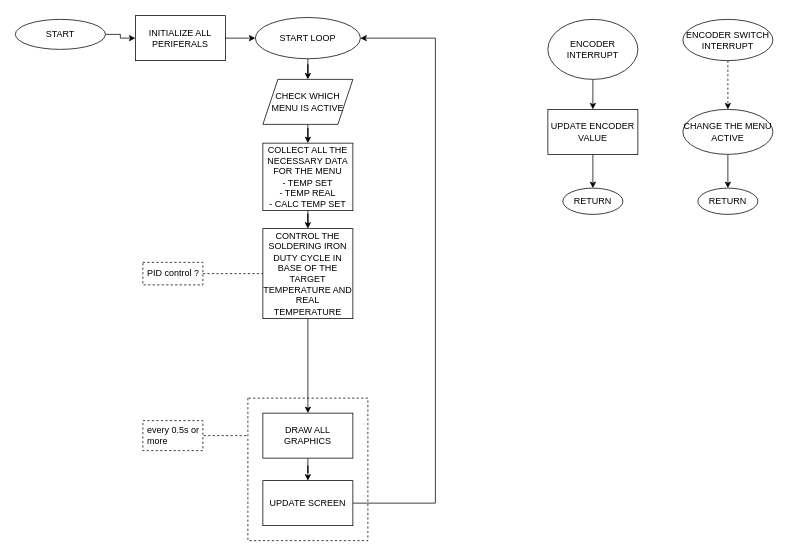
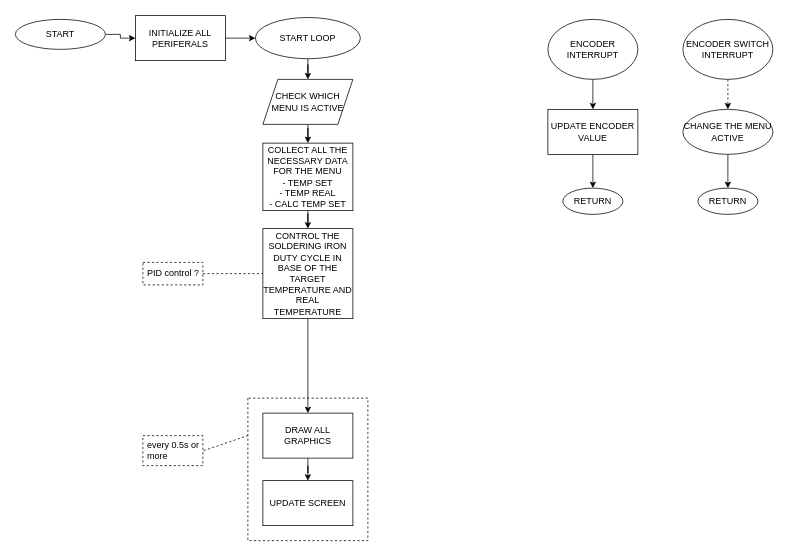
- <mxCell id="21" value="ENCODER SWITCH INTERRUPT" style="ellipse;whiteSpace=wrap;html=1;" vertex="1" parent="1"><mxGeometry x="910" y="25" width="120" height="55" as="geometry" /></mxCell>
+ <mxCell id="21" value="ENCODER SWITCH INTERRUPT" style="ellipse;whiteSpace=wrap;html=1;" vertex="1" parent="1"><mxGeometry x="910" y="25" width="120" height="80" as="geometry" /></mxCell>
- <mxCell id="14" style="edgeStyle=orthogonalEdgeStyle;rounded=0;orthogonalLoop=1;jettySize=auto;html=1;entryX=1;entryY=0.5;entryDx=0;entryDy=0;" edge="1" parent="1" source="15" target="7"><mxGeometry relative="1" as="geometry"><Array as="points"><mxPoint x="580" y="670" /><mxPoint x="580" y="50" /></Array></mxGeometry></mxCell>
- <mxCell id="29" value="every 0.5s or more" style="text;strokeColor=default;fillColor=none;align=left;verticalAlign=middle;spacingLeft=4;spacingRight=4;overflow=hidden;points=[[0,0.5],[1,0.5]];portConstraint=eastwest;rotatable=0;whiteSpace=wrap;html=1;glass=0;rounded=0;perimeterSpacing=1;dashed=1;" vertex="1" parent="1"><mxGeometry x="190" y="560" width="80" height="40" as="geometry" /></mxCell>
+ <mxCell id="29" value="every 0.5s or more" style="text;strokeColor=default;fillColor=none;align=left;verticalAlign=middle;spacingLeft=4;spacingRight=4;overflow=hidden;points=[[0,0.5],[1,0.5]];portConstraint=eastwest;rotatable=0;whiteSpace=wrap;html=1;glass=0;rounded=0;perimeterSpacing=1;dashed=1;" vertex="1" parent="1"><mxGeometry x="190" y="580" width="80" height="40" as="geometry" /></mxCell>
